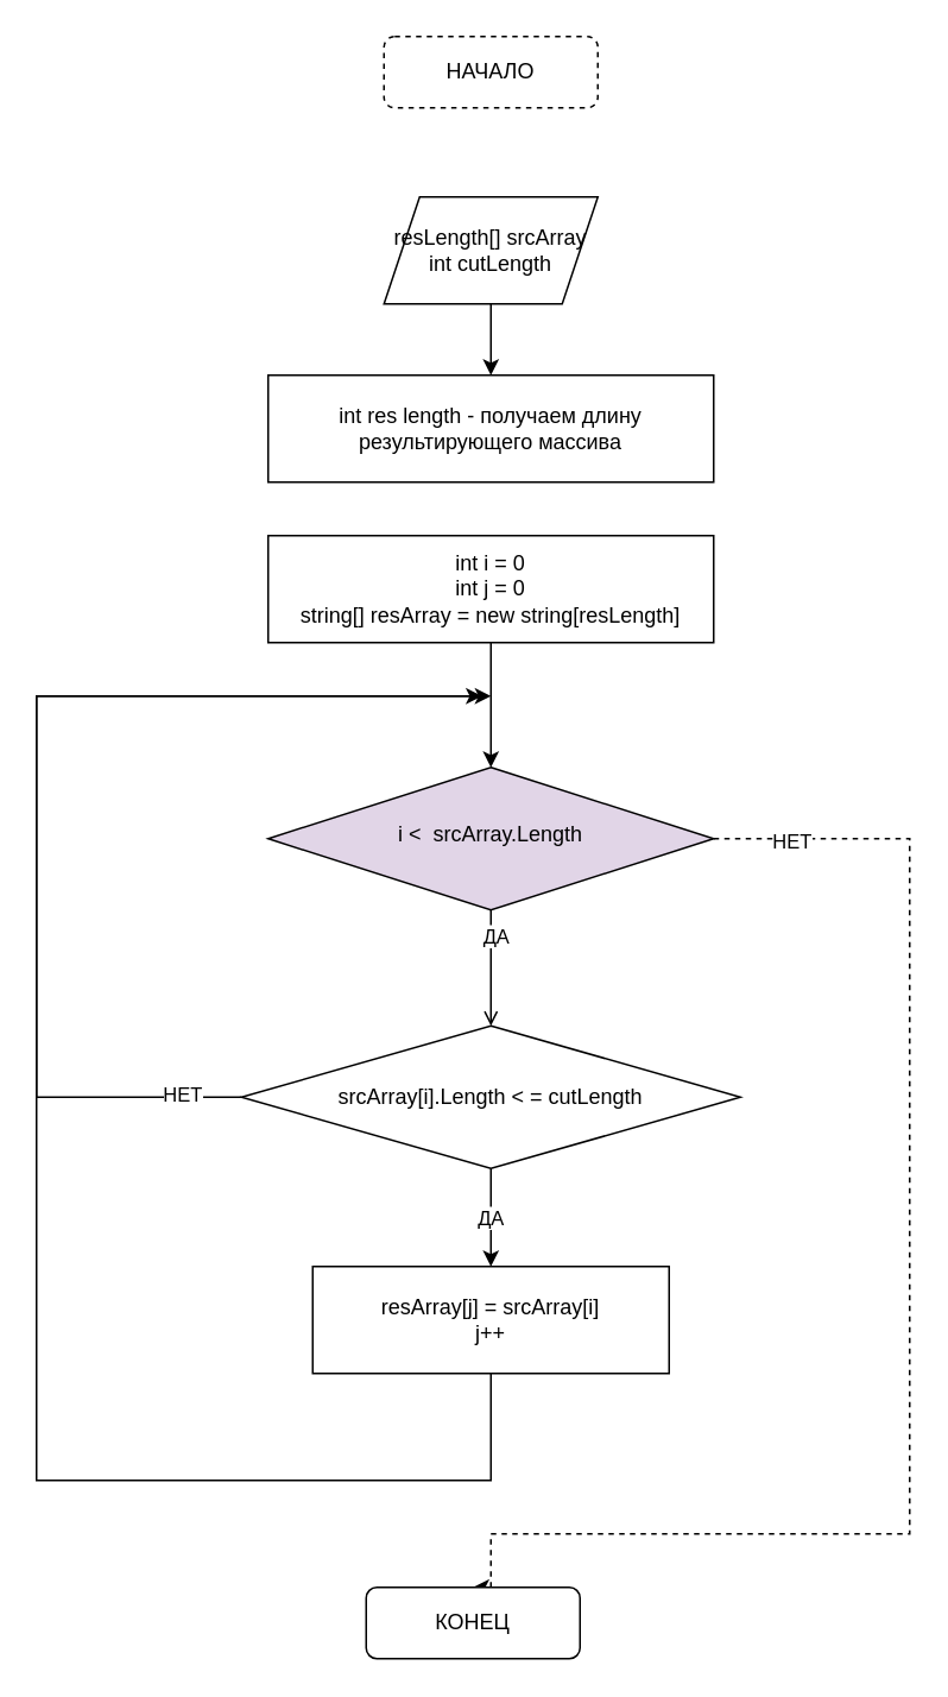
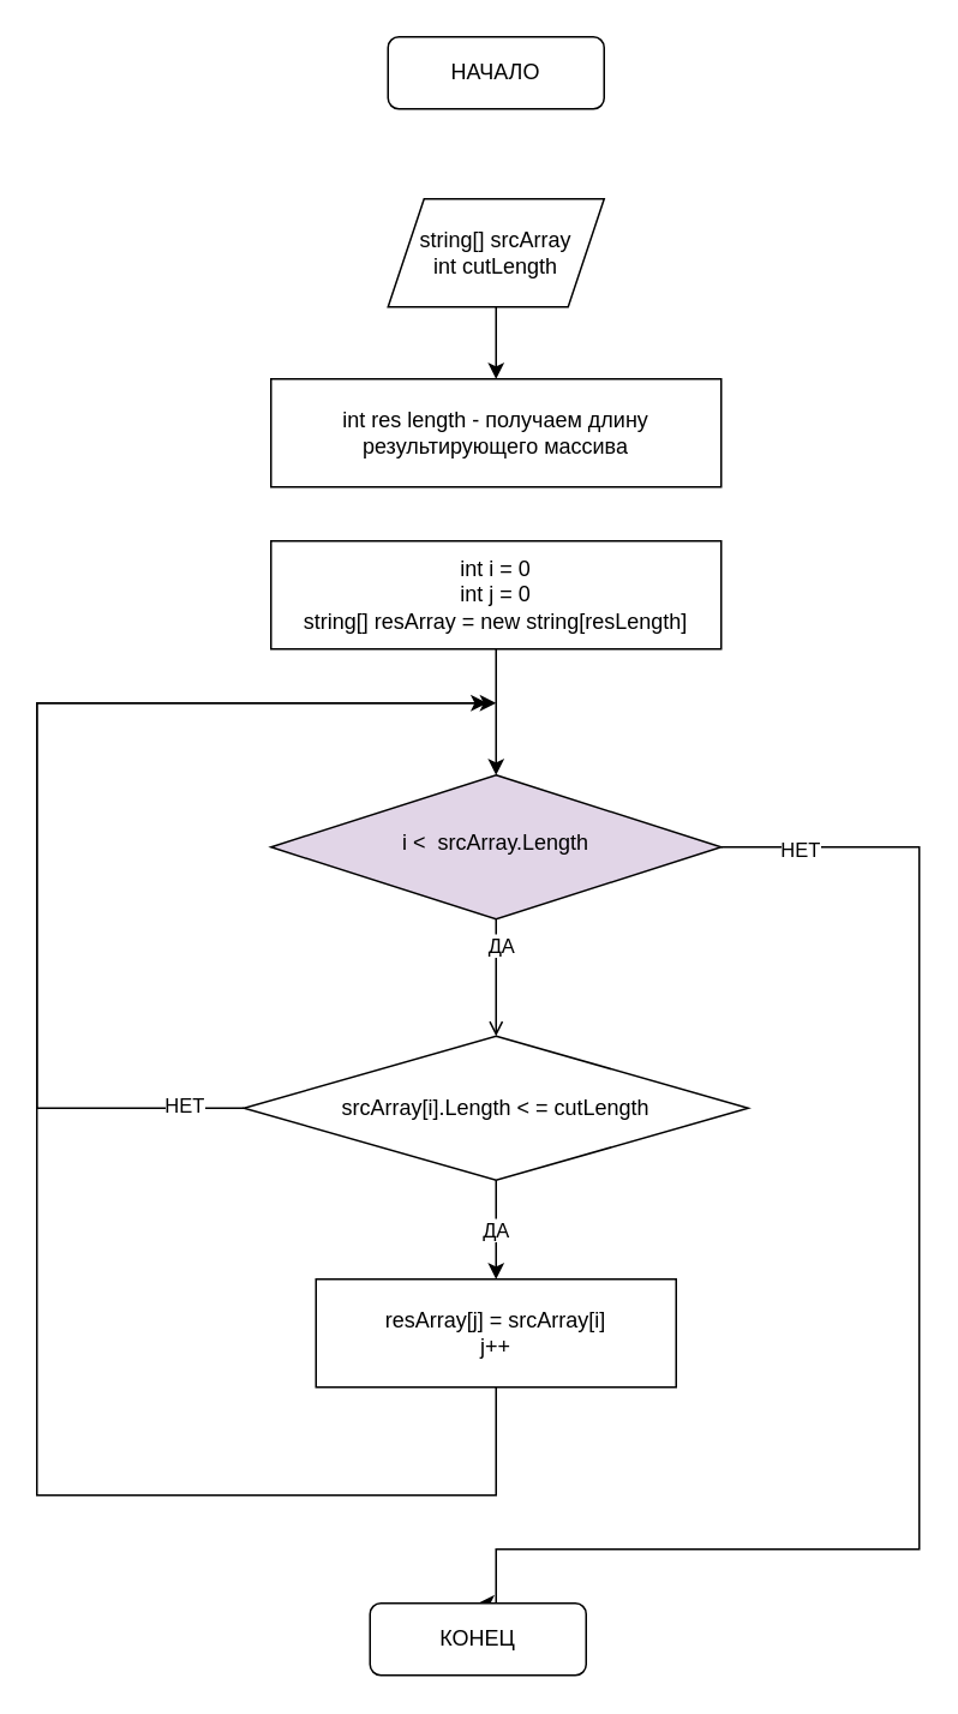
- <mxCell id="2" value="НАЧАЛО" style="rounded=1;whiteSpace=wrap;html=1;fontSize=12;glass=0;strokeWidth=1;shadow=0;dashed=1;" parent="1" vertex="1"><mxGeometry x="215" y="20" width="120" height="40" as="geometry" /></mxCell>
+ <mxCell id="2" value="НАЧАЛО" style="rounded=1;whiteSpace=wrap;html=1;fontSize=12;glass=0;strokeWidth=1;shadow=0;" parent="1" vertex="1"><mxGeometry x="215" y="20" width="120" height="40" as="geometry" /></mxCell>
- <mxCell id="10" value="resLength[] srcArray&lt;br&gt;int cutLength" style="shape=parallelogram;perimeter=parallelogramPerimeter;whiteSpace=wrap;html=1;fixedSize=1;" vertex="1" parent="1"><mxGeometry x="215" y="110" width="120" height="60" as="geometry" /></mxCell>
+ <mxCell id="10" value="string[] srcArray&lt;br&gt;int cutLength" style="shape=parallelogram;perimeter=parallelogramPerimeter;whiteSpace=wrap;html=1;fixedSize=1;" vertex="1" parent="1"><mxGeometry x="215" y="110" width="120" height="60" as="geometry" /></mxCell>
- <mxCell id="5" style="edgeStyle=orthogonalEdgeStyle;rounded=0;orthogonalLoop=1;jettySize=auto;html=1;exitX=1;exitY=0.5;exitDx=0;exitDy=0;entryX=0.5;entryY=0;entryDx=0;entryDy=0;dashed=1;" edge="1" parent="1" source="7" target="8"><mxGeometry relative="1" as="geometry"><Array as="points"><mxPoint x="510" y="470" /><mxPoint x="510" y="860" /><mxPoint x="275" y="860" /></Array></mxGeometry></mxCell>
+ <mxCell id="5" style="edgeStyle=orthogonalEdgeStyle;rounded=0;orthogonalLoop=1;jettySize=auto;html=1;exitX=1;exitY=0.5;exitDx=0;exitDy=0;entryX=0.5;entryY=0;entryDx=0;entryDy=0;" edge="1" parent="1" source="7" target="8"><mxGeometry relative="1" as="geometry"><Array as="points"><mxPoint x="510" y="470" /><mxPoint x="510" y="860" /><mxPoint x="275" y="860" /></Array></mxGeometry></mxCell>
